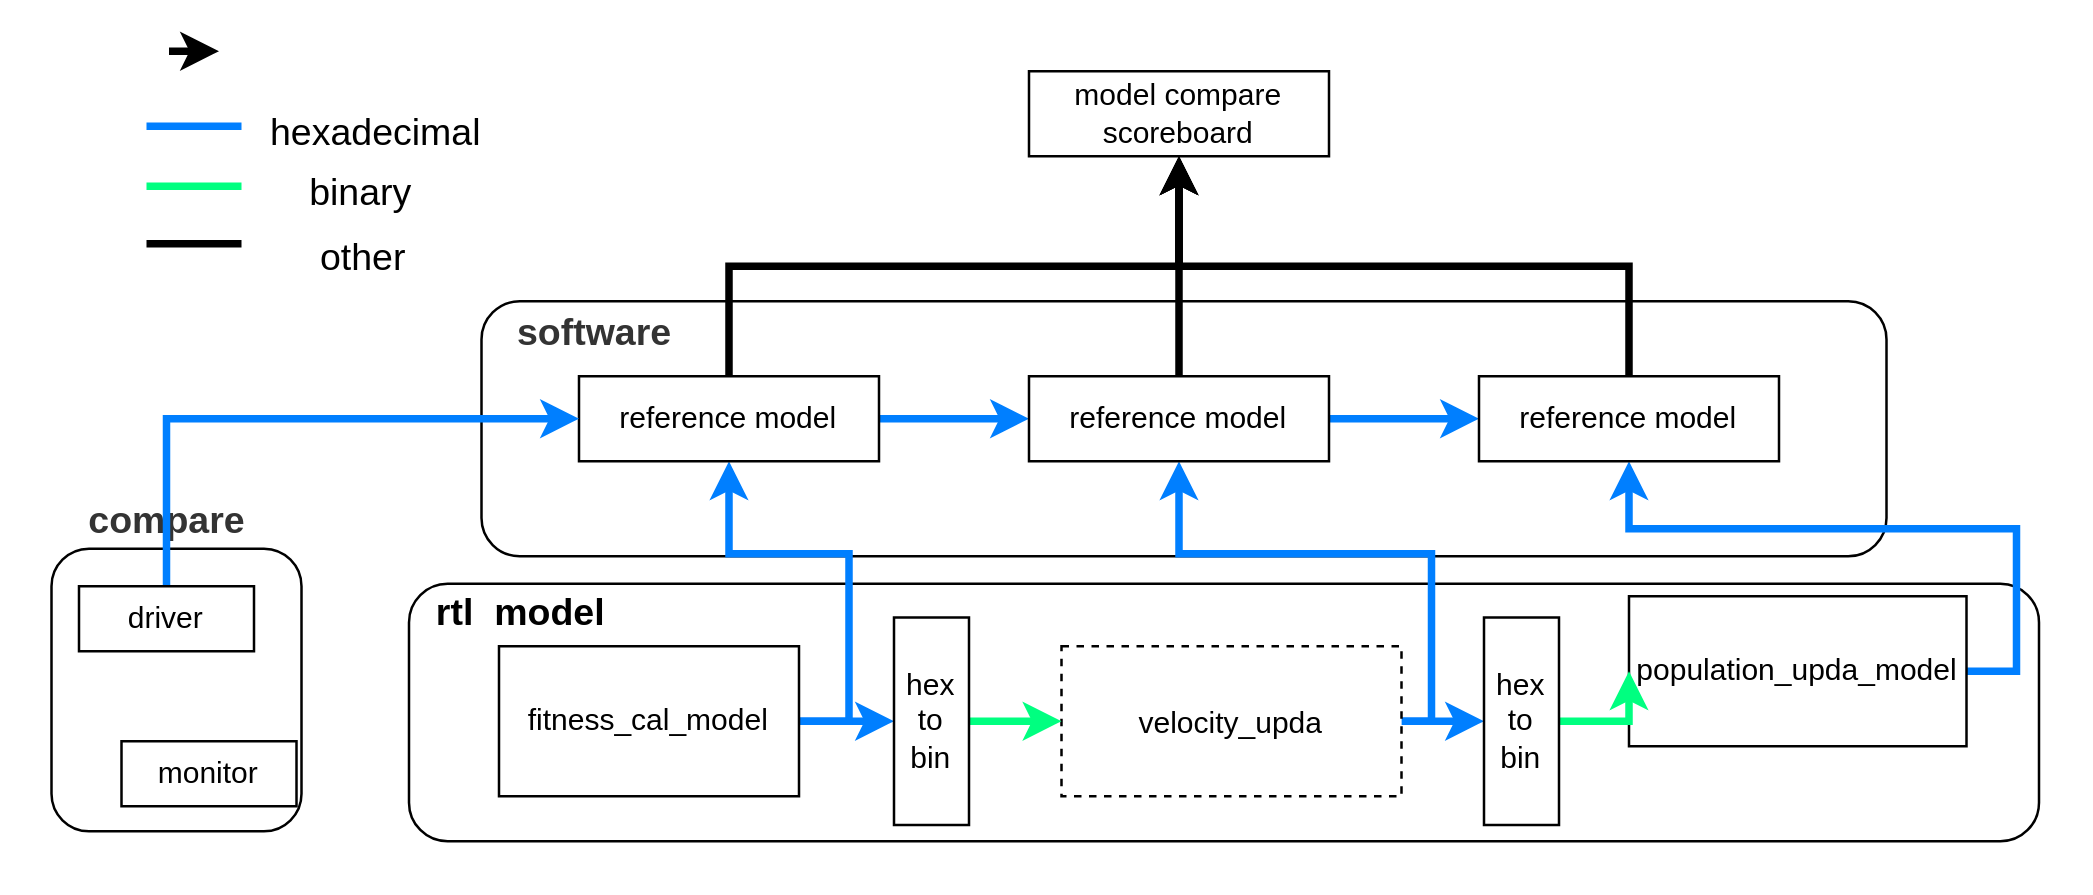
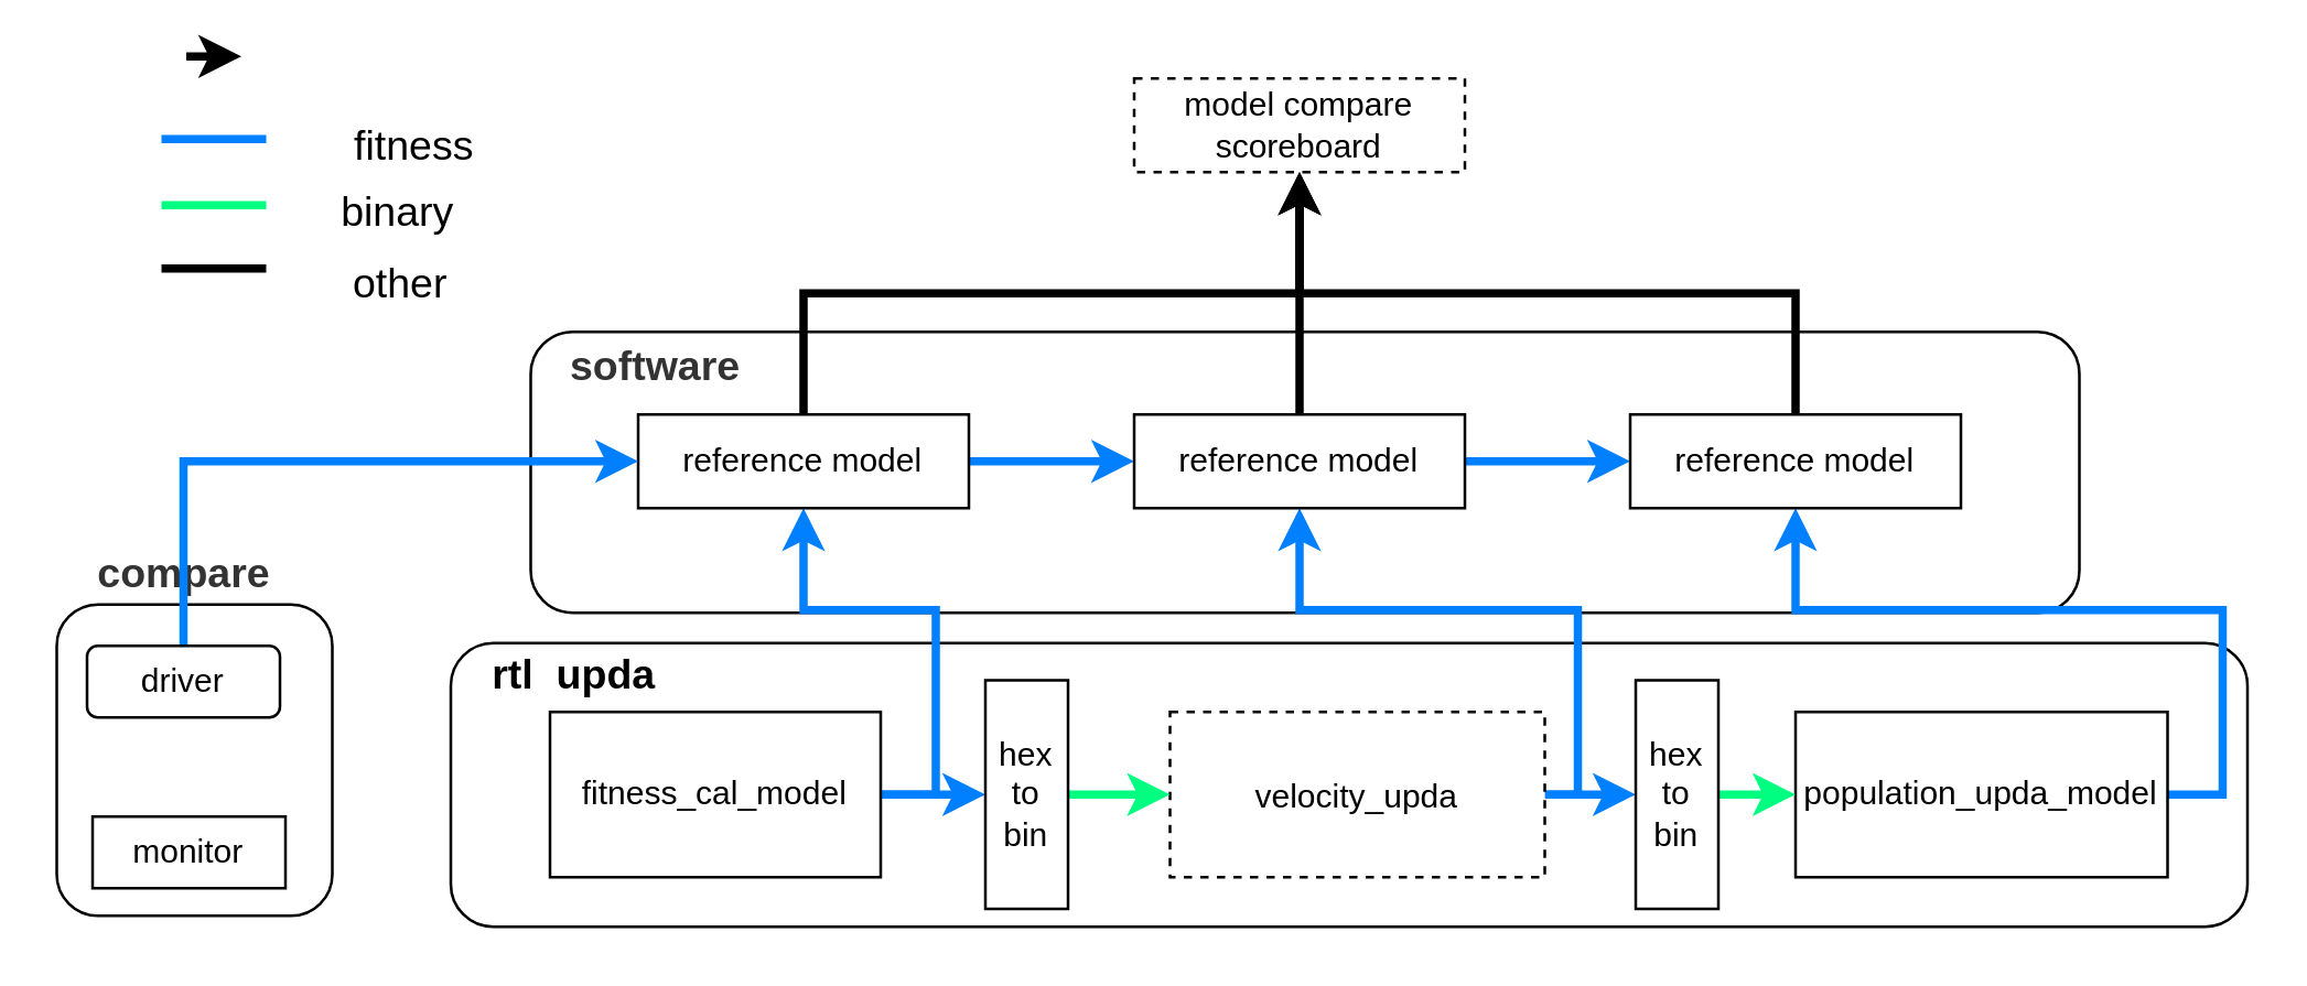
- <mxCell id="15" value="model compare scoreboard" style="rounded=0;whiteSpace=wrap;html=1;" vertex="1" parent="1"><mxGeometry x="411" y="28" width="120" height="34" as="geometry" /></mxCell>
+ <mxCell id="15" value="model compare scoreboard" style="rounded=0;whiteSpace=wrap;html=1;dashed=1;" vertex="1" parent="1"><mxGeometry x="411" y="28" width="120" height="34" as="geometry" /></mxCell>
- <mxCell id="34" value="&lt;font color=&quot;#000000&quot;&gt;hexadecimal&lt;/font&gt;" style="text;html=1;strokeColor=none;fillColor=none;align=center;verticalAlign=middle;whiteSpace=wrap;rounded=0;labelBackgroundColor=none;fontFamily=Helvetica;fontSize=15;fontColor=#007FFF;" vertex="1" parent="1"><mxGeometry x="120" y="37" width="60" height="30" as="geometry" /></mxCell>
+ <mxCell id="34" value="&lt;font color=&quot;#000000&quot;&gt;fitness&lt;/font&gt;" style="text;html=1;strokeColor=none;fillColor=none;align=center;verticalAlign=middle;whiteSpace=wrap;rounded=0;labelBackgroundColor=none;fontFamily=Helvetica;fontSize=15;fontColor=#007FFF;" vertex="1" parent="1"><mxGeometry x="120" y="37" width="60" height="30" as="geometry" /></mxCell>
- <mxCell id="21" value="&lt;font style=&quot;font-size: 15px&quot;&gt;&lt;b&gt;rtl&amp;nbsp;&amp;nbsp;model&lt;/b&gt;&lt;/font&gt;" style="text;html=1;strokeColor=none;fillColor=none;align=center;verticalAlign=middle;whiteSpace=wrap;rounded=0;labelBackgroundColor=none;fontFamily=Helvetica;fontSize=12;fontColor=#000000;" vertex="1" parent="1"><mxGeometry x="119" y="229" width="178" height="30" as="geometry" /></mxCell>
+ <mxCell id="21" value="&lt;font style=&quot;font-size: 15px&quot;&gt;&lt;b&gt;rtl&amp;nbsp;&amp;nbsp;upda&lt;/b&gt;&lt;/font&gt;" style="text;html=1;strokeColor=none;fillColor=none;align=center;verticalAlign=middle;whiteSpace=wrap;rounded=0;labelBackgroundColor=none;fontFamily=Helvetica;fontSize=12;fontColor=#000000;" vertex="1" parent="1"><mxGeometry x="119" y="229" width="178" height="30" as="geometry" /></mxCell>
- <mxCell id="25" value="driver" style="rounded=0;whiteSpace=wrap;html=1;labelBackgroundColor=none;fontFamily=Helvetica;fontSize=12;fontColor=#000000;" vertex="1" parent="1"><mxGeometry x="31" y="234" width="70" height="26" as="geometry" /></mxCell>
+ <mxCell id="25" value="driver" style="whiteSpace=wrap;html=1;labelBackgroundColor=none;fontFamily=Helvetica;fontSize=12;fontColor=#000000;rounded=1;" vertex="1" parent="1"><mxGeometry x="31" y="234" width="70" height="26" as="geometry" /></mxCell>
- <mxCell id="11" value="population_upda_model" style="rounded=0;whiteSpace=wrap;html=1;" vertex="1" parent="1"><mxGeometry x="651" y="238" width="135" height="60" as="geometry" /></mxCell>
+ <mxCell id="11" value="population_upda_model" style="rounded=0;whiteSpace=wrap;html=1;" vertex="1" parent="1"><mxGeometry x="651" y="258" width="135" height="60" as="geometry" /></mxCell>
- <mxCell id="26" value="monitor" style="rounded=0;whiteSpace=wrap;html=1;labelBackgroundColor=none;fontFamily=Helvetica;fontSize=12;fontColor=#000000;" vertex="1" parent="1"><mxGeometry x="48" y="296" width="70" height="26" as="geometry" /></mxCell>
+ <mxCell id="26" value="monitor" style="rounded=0;whiteSpace=wrap;html=1;labelBackgroundColor=none;fontFamily=Helvetica;fontSize=12;fontColor=#000000;" vertex="1" parent="1"><mxGeometry x="33" y="296" width="70" height="26" as="geometry" /></mxCell>
